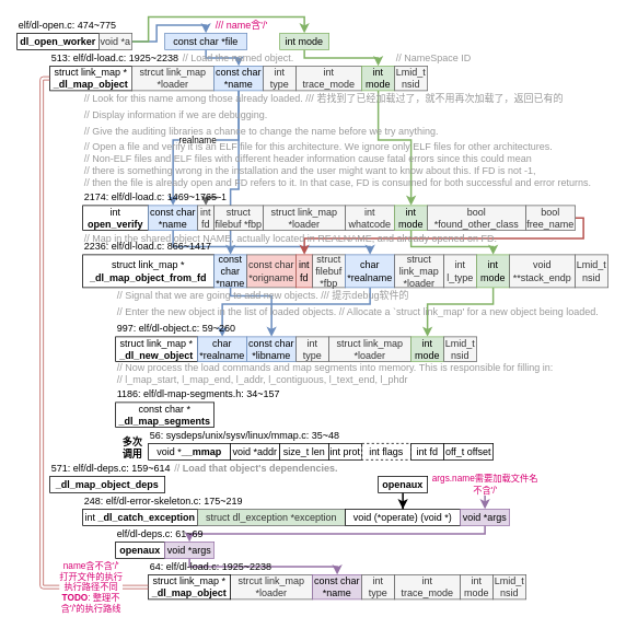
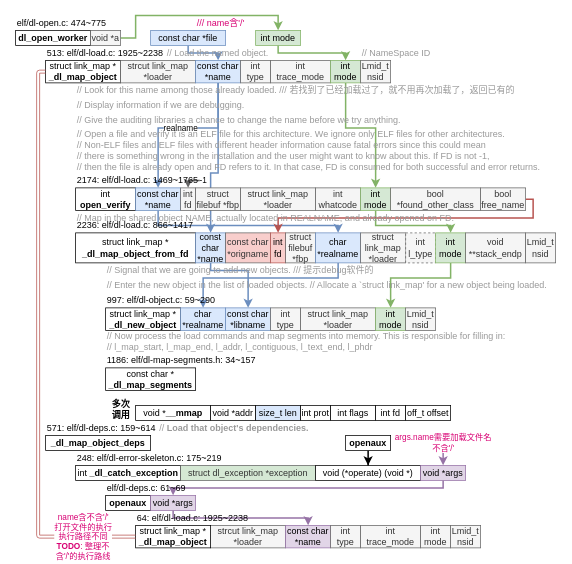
- <mxCell id="4" style="edgeStyle=orthogonalEdgeStyle;rounded=0;orthogonalLoop=1;jettySize=auto;html=1;fillColor=#dae8fc;strokeColor=#6c8ebf;strokeWidth=2;" parent="1" source="6" target="9" edge="1"><mxGeometry relative="1" as="geometry"><Array as="points"><mxPoint x="190" y="50" /><mxPoint x="190" y="30" /><mxPoint x="250" y="30" /></Array></mxGeometry></mxCell>
- <mxCell id="51" value="int l_type" style="rounded=0;whiteSpace=wrap;html=1;fillColor=#f5f5f5;strokeColor=#666666;fontColor=#333333;" parent="1" vertex="1"><mxGeometry x="540" y="310" width="40" height="40" as="geometry" /></mxCell>
+ <mxCell id="51" value="int l_type" style="rounded=0;whiteSpace=wrap;html=1;fillColor=#f5f5f5;strokeColor=#666666;fontColor=#333333;dashed=1;" parent="1" vertex="1"><mxGeometry x="540" y="310" width="40" height="40" as="geometry" /></mxCell>
- <mxCell id="61" value="997: elf/dl-object.c: 59~260" style="text;html=1;align=left;verticalAlign=middle;resizable=0;points=[];autosize=1;" parent="1" vertex="1"><mxGeometry x="140" y="390" width="160" height="20" as="geometry" /></mxCell>
+ <mxCell id="61" value="997: elf/dl-object.c: 59~290" style="text;html=1;align=left;verticalAlign=middle;resizable=0;points=[];autosize=1;" parent="1" vertex="1"><mxGeometry x="140" y="390" width="160" height="20" as="geometry" /></mxCell>
- <mxCell id="78" value="56: sysdeps/unix/sysv/linux/mmap.c: 35~48" style="text;html=1;align=left;verticalAlign=middle;resizable=0;points=[];autosize=1;" parent="1" vertex="1"><mxGeometry x="180" y="520" width="250" height="20" as="geometry" /></mxCell>
- <mxCell id="73" value="&lt;span&gt;size_t len&lt;/span&gt;" style="rounded=0;whiteSpace=wrap;html=1;" parent="1" vertex="1"><mxGeometry x="340" y="540" width="60" height="20" as="geometry" /></mxCell>
+ <mxCell id="73" value="&lt;span&gt;size_t len&lt;/span&gt;" style="rounded=0;whiteSpace=wrap;html=1;fillColor=#dae8fc;" parent="1" vertex="1"><mxGeometry x="340" y="540" width="60" height="20" as="geometry" /></mxCell>
- <mxCell id="75" value="&lt;span&gt;int flags&lt;/span&gt;" style="rounded=0;whiteSpace=wrap;html=1;dashed=1;" parent="1" vertex="1"><mxGeometry x="440" y="540" width="60" height="20" as="geometry" /></mxCell>
+ <mxCell id="75" value="&lt;span&gt;int flags&lt;/span&gt;" style="rounded=0;whiteSpace=wrap;html=1;" parent="1" vertex="1"><mxGeometry x="440" y="540" width="60" height="20" as="geometry" /></mxCell>
